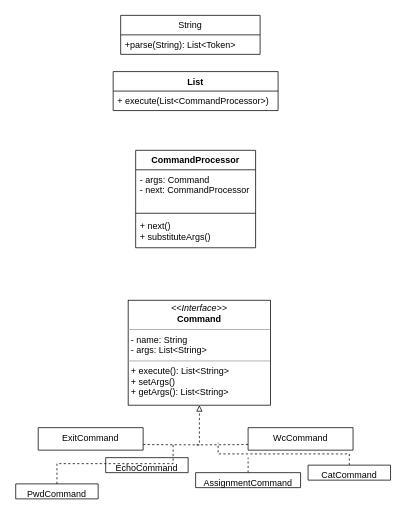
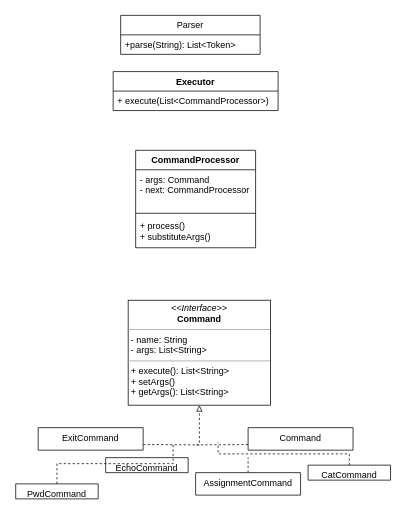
- <mxCell id="21" value="String" style="swimlane;fontStyle=0;childLayout=stackLayout;horizontal=1;startSize=26;fillColor=none;horizontalStack=0;resizeParent=1;resizeParentMax=0;resizeLast=0;collapsible=1;marginBottom=0;" vertex="1" parent="1"><mxGeometry x="160" y="20" width="186" height="52" as="geometry" /></mxCell>
+ <mxCell id="21" value="Parser" style="swimlane;fontStyle=0;childLayout=stackLayout;horizontal=1;startSize=26;fillColor=none;horizontalStack=0;resizeParent=1;resizeParentMax=0;resizeLast=0;collapsible=1;marginBottom=0;" vertex="1" parent="1"><mxGeometry x="160" y="20" width="186" height="52" as="geometry" /></mxCell>
- <mxCell id="19" value="List" style="swimlane;fontStyle=1;align=center;verticalAlign=top;childLayout=stackLayout;horizontal=1;startSize=26;horizontalStack=0;resizeParent=1;resizeParentMax=0;resizeLast=0;collapsible=1;marginBottom=0;" vertex="1" parent="1"><mxGeometry x="150" y="95" width="220" height="52" as="geometry" /></mxCell>
+ <mxCell id="19" value="Executor" style="swimlane;fontStyle=1;align=center;verticalAlign=top;childLayout=stackLayout;horizontal=1;startSize=26;horizontalStack=0;resizeParent=1;resizeParentMax=0;resizeLast=0;collapsible=1;marginBottom=0;" vertex="1" parent="1"><mxGeometry x="150" y="95" width="220" height="52" as="geometry" /></mxCell>
- <mxCell id="18" value="+ next()&#10;+ substituteArgs()" style="text;strokeColor=none;fillColor=none;align=left;verticalAlign=top;spacingLeft=4;spacingRight=4;overflow=hidden;rotatable=0;points=[[0,0.5],[1,0.5]];portConstraint=eastwest;" parent="15" vertex="1"><mxGeometry y="88" width="160" height="42" as="geometry" /></mxCell>
+ <mxCell id="18" value="+ process()&#10;+ substituteArgs()" style="text;strokeColor=none;fillColor=none;align=left;verticalAlign=top;spacingLeft=4;spacingRight=4;overflow=hidden;rotatable=0;points=[[0,0.5],[1,0.5]];portConstraint=eastwest;" parent="15" vertex="1"><mxGeometry y="88" width="160" height="42" as="geometry" /></mxCell>
- <mxCell id="14" value="WcCommand" style="swimlane;fontStyle=0;align=center;verticalAlign=top;childLayout=stackLayout;horizontal=1;startSize=30;horizontalStack=0;resizeParent=1;resizeLast=0;collapsible=1;marginBottom=0;rounded=0;shadow=0;strokeWidth=1;" parent="1" vertex="1"><mxGeometry x="330" y="570" width="140" height="30" as="geometry"><mxRectangle x="340" y="380" width="170" height="26" as="alternateBounds" /></mxGeometry></mxCell>
+ <mxCell id="14" value="Command" style="swimlane;fontStyle=0;align=center;verticalAlign=top;childLayout=stackLayout;horizontal=1;startSize=30;horizontalStack=0;resizeParent=1;resizeLast=0;collapsible=1;marginBottom=0;rounded=0;shadow=0;strokeWidth=1;" parent="1" vertex="1"><mxGeometry x="330" y="570" width="140" height="30" as="geometry"><mxRectangle x="340" y="380" width="170" height="26" as="alternateBounds" /></mxGeometry></mxCell>
- <mxCell id="6" value="AssignmentCommand&#10;" style="swimlane;fontStyle=0;align=center;verticalAlign=top;childLayout=stackLayout;horizontal=1;startSize=30;horizontalStack=0;resizeParent=1;resizeLast=0;collapsible=1;marginBottom=0;rounded=0;shadow=0;strokeWidth=1;" parent="1" vertex="1"><mxGeometry x="260" y="630" width="140" height="20" as="geometry"><mxRectangle x="340" y="380" width="170" height="26" as="alternateBounds" /></mxGeometry></mxCell>
+ <mxCell id="6" value="AssignmentCommand&#10;" style="swimlane;fontStyle=0;align=center;verticalAlign=top;childLayout=stackLayout;horizontal=1;startSize=30;horizontalStack=0;resizeParent=1;resizeLast=0;collapsible=1;marginBottom=0;rounded=0;shadow=0;strokeWidth=1;" parent="1" vertex="1"><mxGeometry x="260" y="630" width="140" height="30" as="geometry"><mxRectangle x="340" y="380" width="170" height="26" as="alternateBounds" /></mxGeometry></mxCell>
